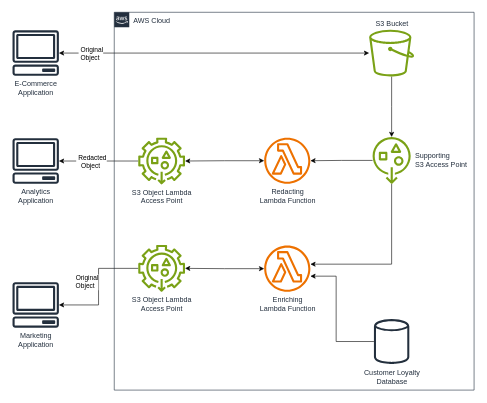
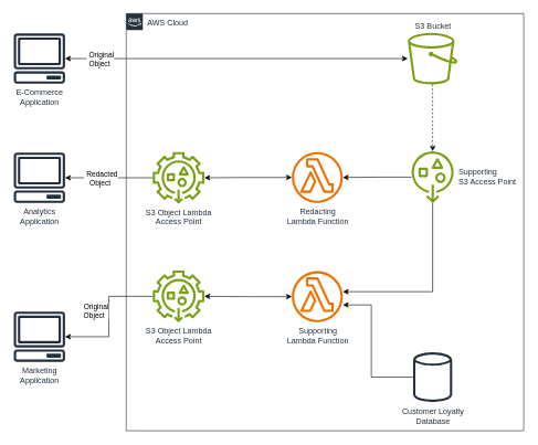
- <mxCell id="15" style="edgeStyle=orthogonalEdgeStyle;rounded=0;orthogonalLoop=1;jettySize=auto;html=1;" edge="1" parent="1" source="16" target="19"><mxGeometry relative="1" as="geometry" /></mxCell>
+ <mxCell id="15" style="edgeStyle=orthogonalEdgeStyle;rounded=0;orthogonalLoop=1;jettySize=auto;html=1;dashed=1;" edge="1" parent="1" source="16" target="19"><mxGeometry relative="1" as="geometry" /></mxCell>
- <mxCell id="12" value="&lt;div&gt;Enriching&lt;/div&gt;&lt;div&gt;Lambda Function&lt;/div&gt;" style="sketch=0;outlineConnect=0;fontColor=#232F3E;gradientColor=none;fillColor=#ED7100;strokeColor=none;dashed=0;verticalLabelPosition=bottom;verticalAlign=top;align=center;html=1;fontSize=12;fontStyle=0;aspect=fixed;pointerEvents=1;shape=mxgraph.aws4.lambda_function;" vertex="1" parent="1"><mxGeometry x="440" y="409" width="77" height="77" as="geometry" /></mxCell>
+ <mxCell id="12" value="&lt;div&gt;Supporting&lt;/div&gt;&lt;div&gt;Lambda Function&lt;/div&gt;" style="sketch=0;outlineConnect=0;fontColor=#232F3E;gradientColor=none;fillColor=#ED7100;strokeColor=none;dashed=0;verticalLabelPosition=bottom;verticalAlign=top;align=center;html=1;fontSize=12;fontStyle=0;aspect=fixed;pointerEvents=1;shape=mxgraph.aws4.lambda_function;" vertex="1" parent="1"><mxGeometry x="440" y="409" width="77" height="77" as="geometry" /></mxCell>
